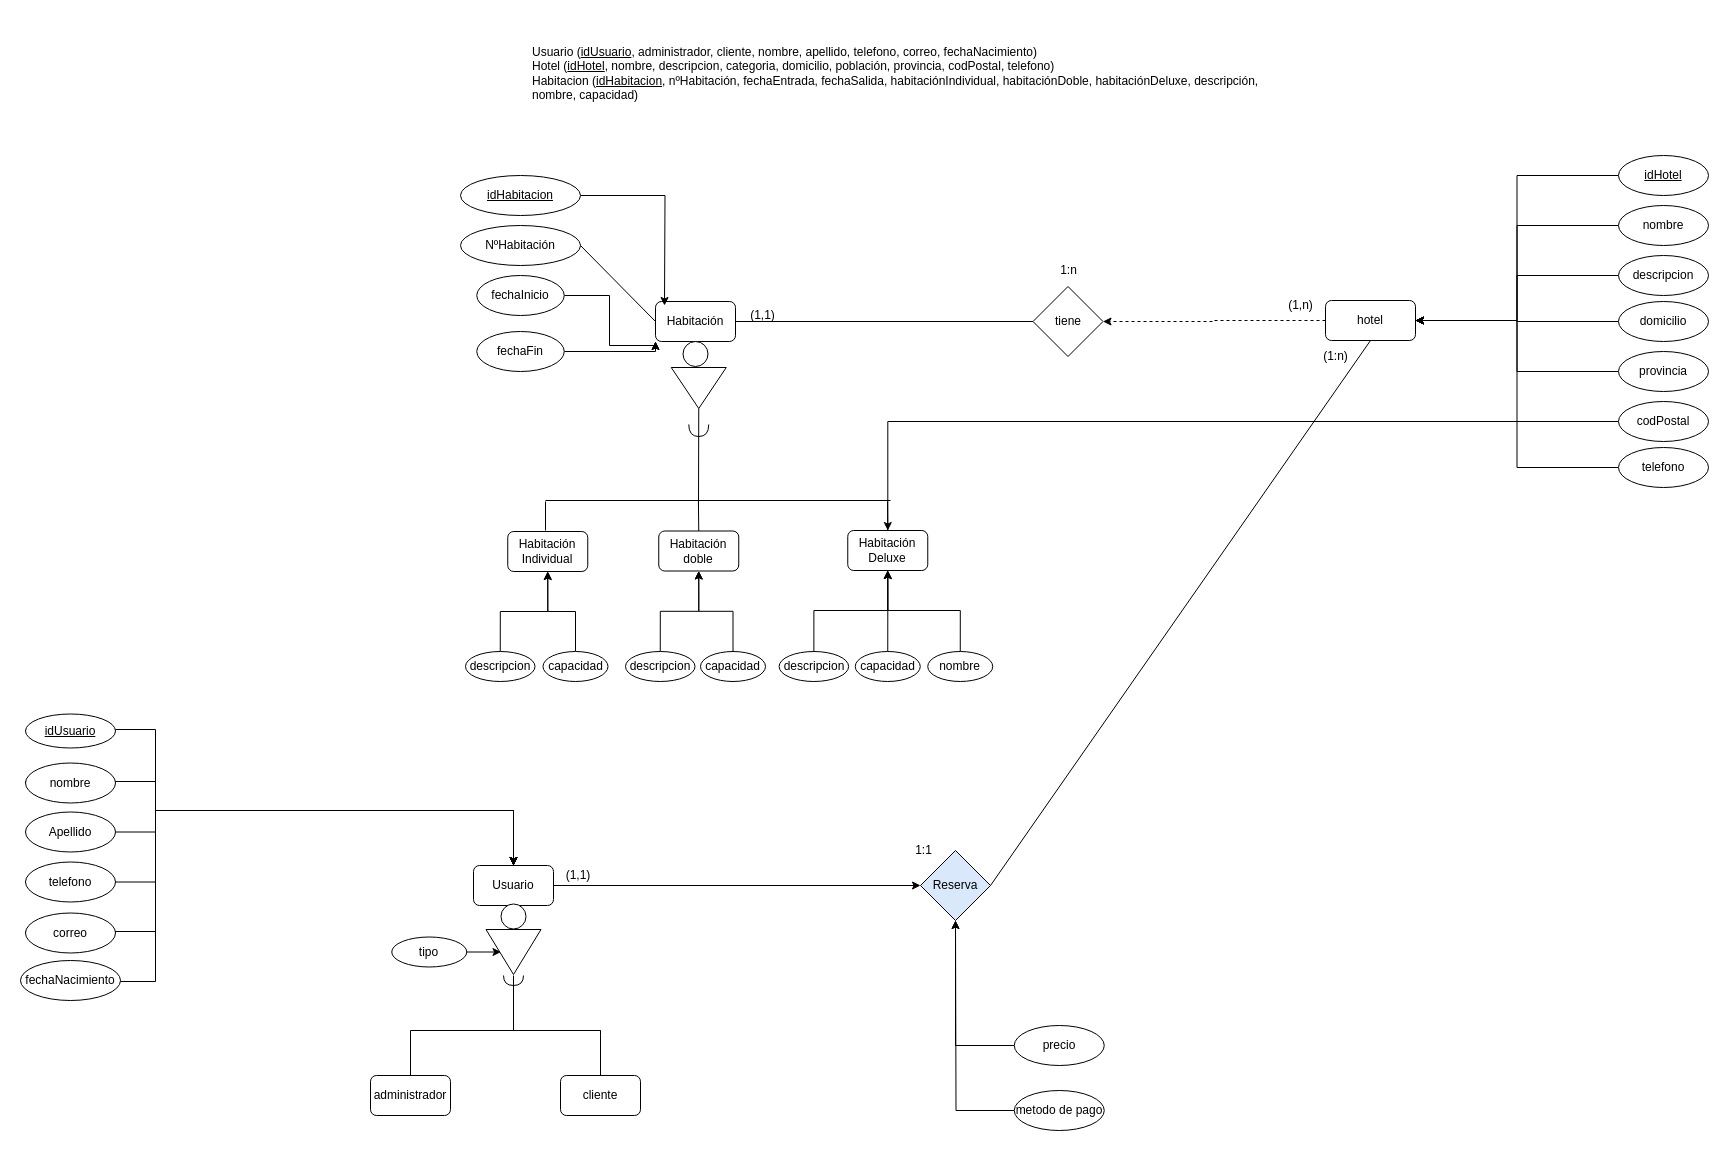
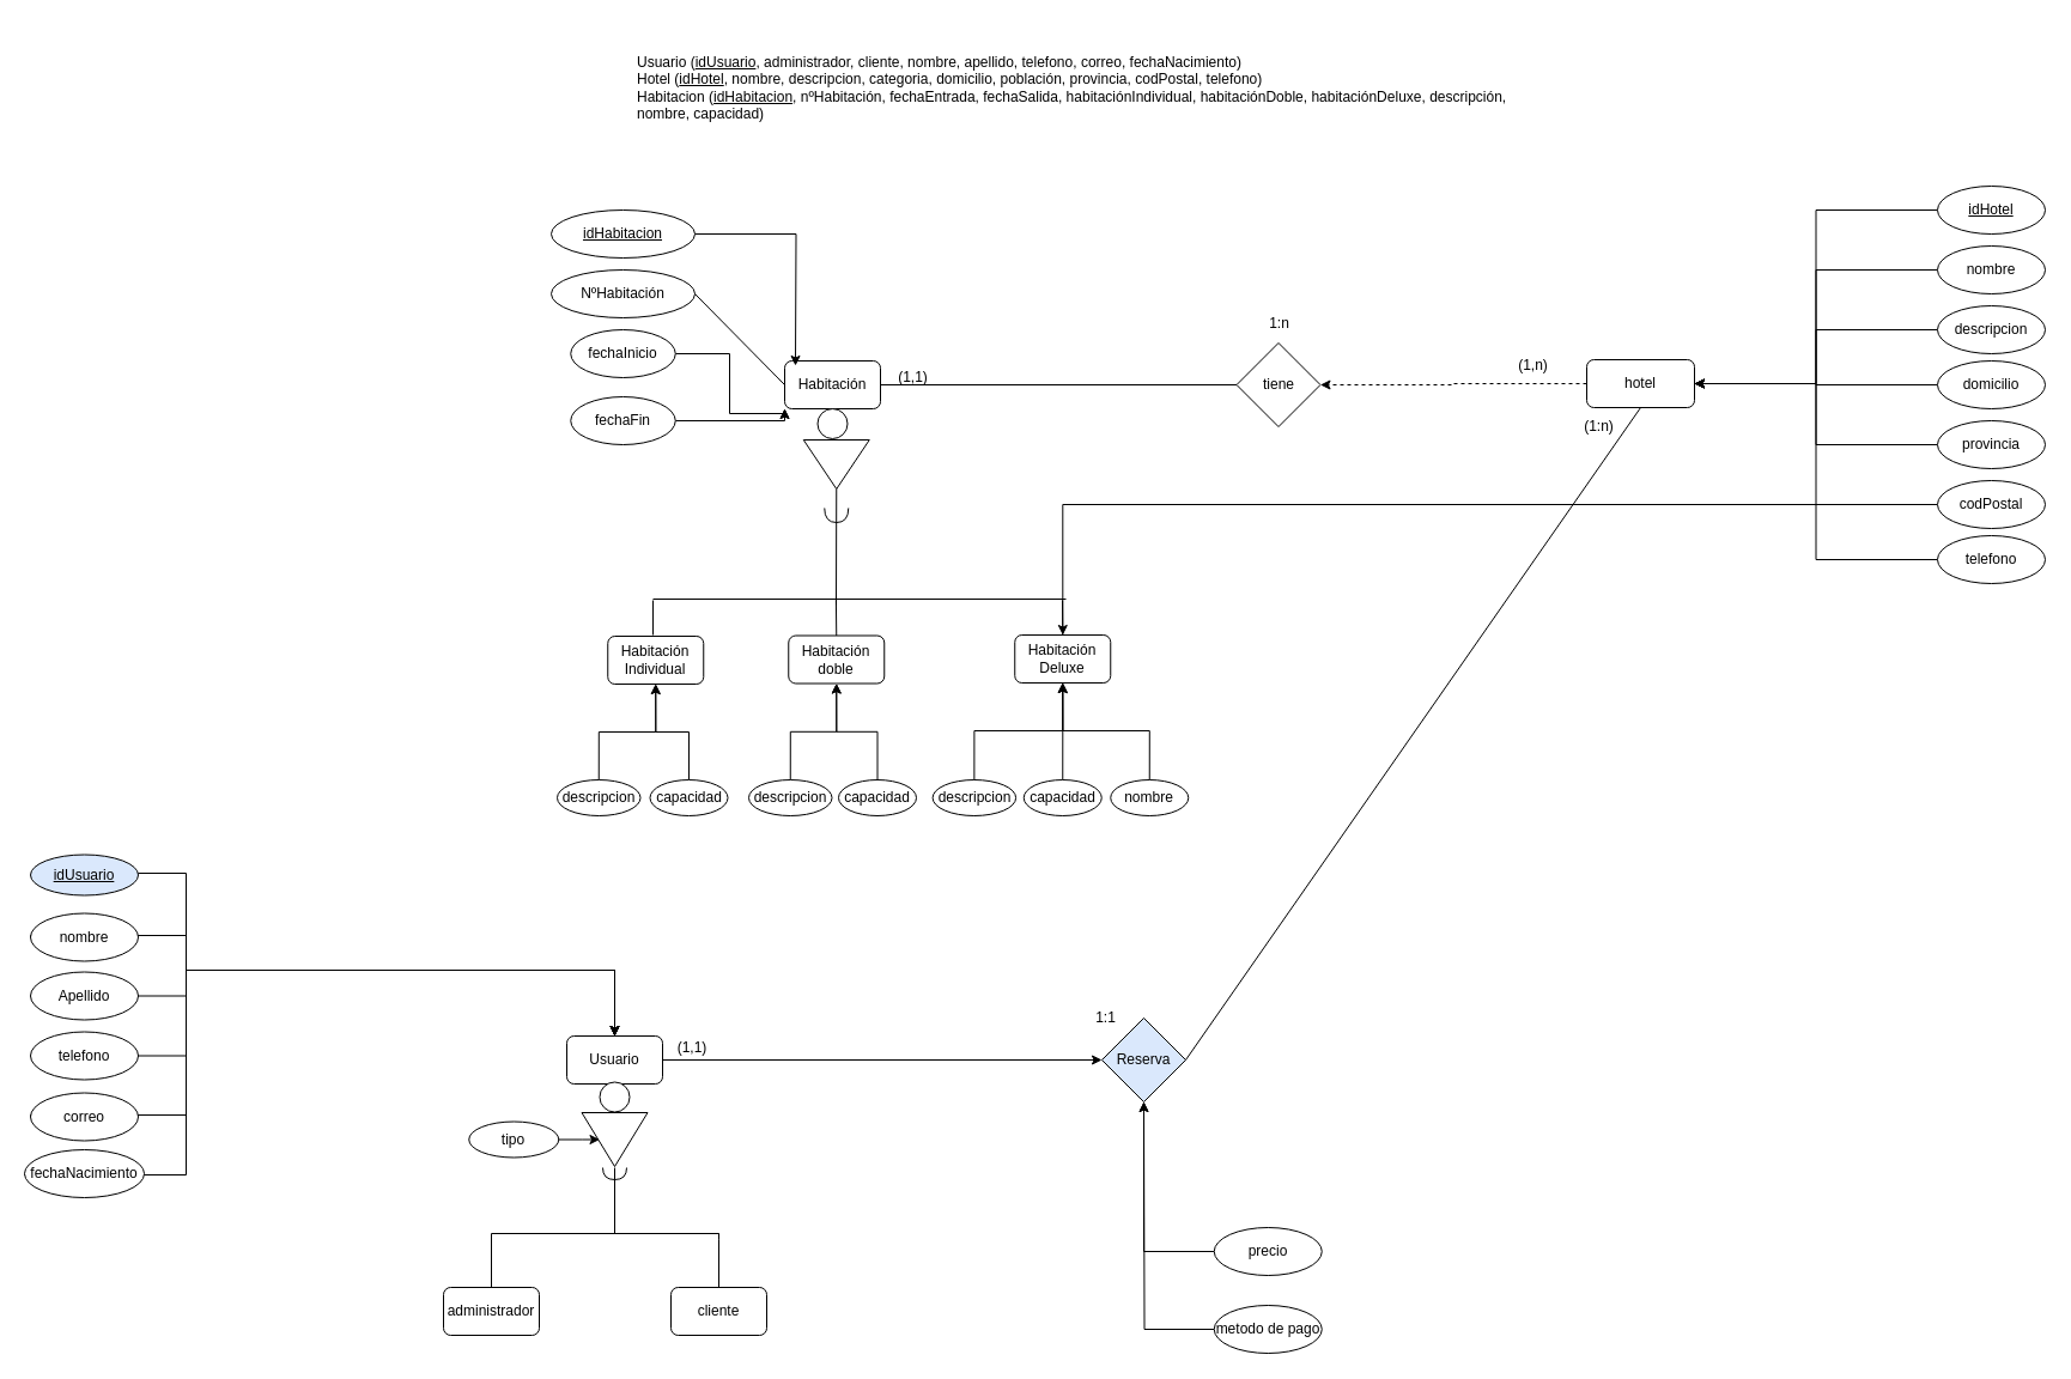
- <mxCell id="80" value="(1,n)" style="text;html=1;align=center;verticalAlign=middle;resizable=0;points=[];autosize=1;strokeColor=none;fillColor=none;" parent="1" vertex="1"><mxGeometry x="1275" y="290" width="50" height="30" as="geometry" /></mxCell>
+ <mxCell id="80" value="(1,n)" style="text;html=1;align=center;verticalAlign=middle;resizable=0;points=[];autosize=1;strokeColor=none;fillColor=none;" parent="1" vertex="1"><mxGeometry x="1255" y="290" width="50" height="30" as="geometry" /></mxCell>
- <mxCell id="49" value="&lt;u&gt;idUsuario&lt;/u&gt;" style="ellipse;whiteSpace=wrap;html=1;" parent="1" vertex="1"><mxGeometry x="25" y="713.5" width="90" height="34" as="geometry" /></mxCell>
+ <mxCell id="49" value="&lt;u&gt;idUsuario&lt;/u&gt;" style="ellipse;whiteSpace=wrap;html=1;fillColor=#dae8fc;" parent="1" vertex="1"><mxGeometry x="25" y="713.5" width="90" height="34" as="geometry" /></mxCell>
